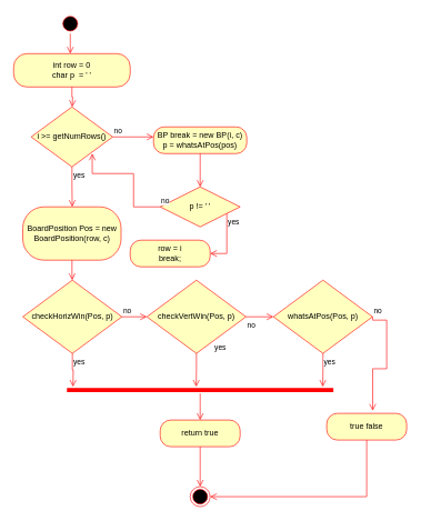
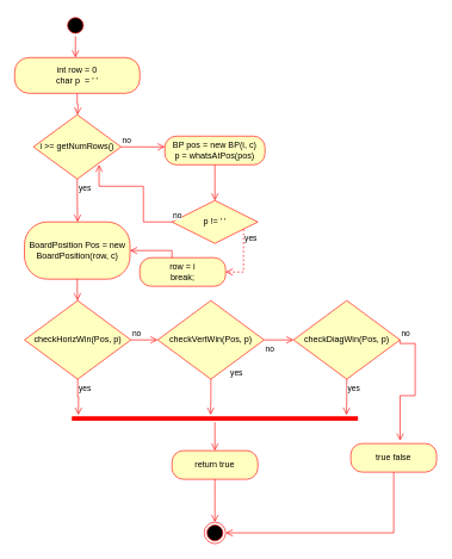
- <mxCell id="27" value="BP break = new BP(i, c)&lt;br&gt;p = whatsAtPos(pos)" style="rounded=1;whiteSpace=wrap;html=1;arcSize=40;fontColor=#000000;fillColor=#ffffc0;strokeColor=#ff0000;" vertex="1" parent="1"><mxGeometry x="230" y="190" width="140" height="40" as="geometry" /></mxCell>
+ <mxCell id="27" value="BP pos = new BP(i, c)&lt;br&gt;p = whatsAtPos(pos)" style="rounded=1;whiteSpace=wrap;html=1;arcSize=40;fontColor=#000000;fillColor=#ffffc0;strokeColor=#ff0000;" vertex="1" parent="1"><mxGeometry x="230" y="190" width="140" height="40" as="geometry" /></mxCell>
+ <mxCell id="33" value="" style="edgeStyle=orthogonalEdgeStyle;html=1;verticalAlign=bottom;endArrow=open;endSize=8;strokeColor=#ff0000;rounded=0;entryX=1;entryY=0.5;entryDx=0;entryDy=0;" edge="1" source="32" parent="1" target="9"><mxGeometry relative="1" as="geometry"><mxPoint x="200" y="350" as="targetPoint" /><Array as="points"><mxPoint x="240" y="350" /></Array></mxGeometry></mxCell>
- <mxCell id="31" value="yes" style="edgeStyle=orthogonalEdgeStyle;html=1;align=left;verticalAlign=top;endArrow=open;endSize=8;strokeColor=#ff0000;rounded=0;entryX=1;entryY=0.5;entryDx=0;entryDy=0;" edge="1" source="29" parent="1" target="32"><mxGeometry x="-1" relative="1" as="geometry"><mxPoint x="320" y="440" as="targetPoint" /><Array as="points"><mxPoint x="340" y="380" /></Array></mxGeometry></mxCell>
+ <mxCell id="31" value="yes" style="edgeStyle=orthogonalEdgeStyle;html=1;align=left;verticalAlign=top;endArrow=open;endSize=8;strokeColor=#ff0000;rounded=0;entryX=1;entryY=0.5;entryDx=0;entryDy=0;dashed=1;" edge="1" source="29" parent="1" target="32"><mxGeometry x="-1" relative="1" as="geometry"><mxPoint x="320" y="440" as="targetPoint" /><Array as="points"><mxPoint x="340" y="380" /></Array></mxGeometry></mxCell>
- <mxCell id="17" value="whatsAtPos(Pos, p)" style="rhombus;whiteSpace=wrap;html=1;fillColor=#ffffc0;strokeColor=#ff0000;" parent="1" vertex="1"><mxGeometry x="410" y="420" width="148.75" height="110" as="geometry" /></mxCell>
+ <mxCell id="17" value="checkDiagWin(Pos, p)" style="rhombus;whiteSpace=wrap;html=1;fillColor=#ffffc0;strokeColor=#ff0000;" parent="1" vertex="1"><mxGeometry x="410" y="420" width="148.75" height="110" as="geometry" /></mxCell>
